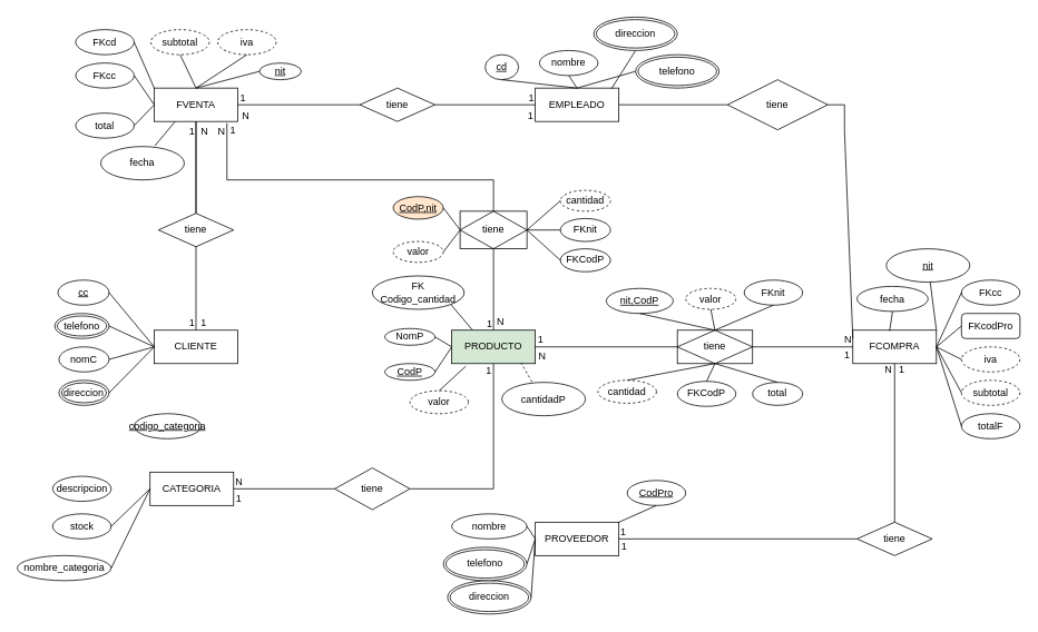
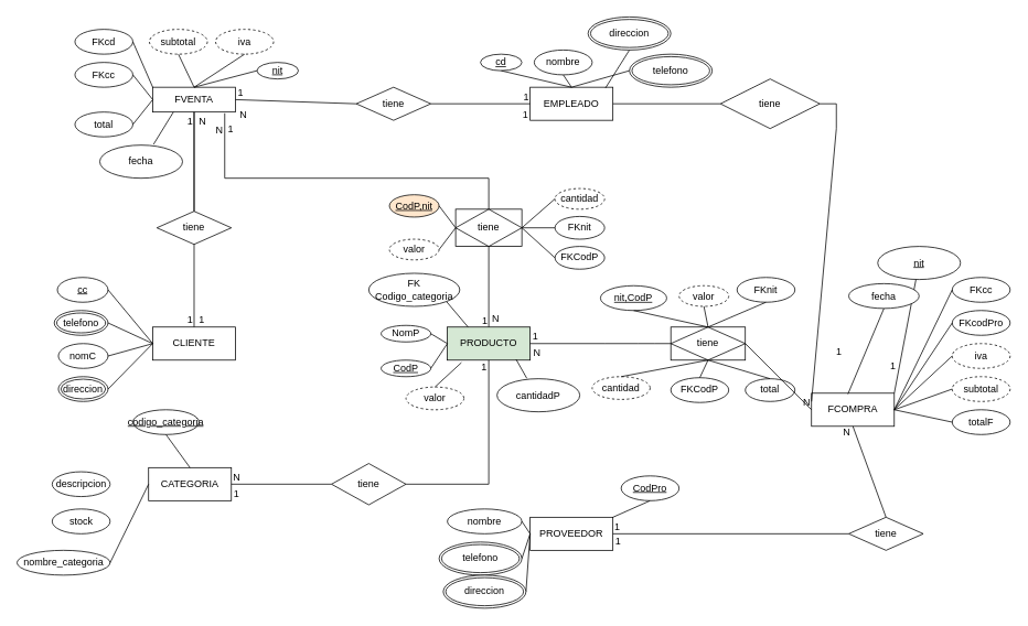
- <mxCell id="69" value="cd" style="ellipse;whiteSpace=wrap;html=1;align=center;fontStyle=4;" parent="1" vertex="1"><mxGeometry x="580" y="65" width="40" height="30" as="geometry" /></mxCell>
+ <mxCell id="69" value="cd" style="ellipse;whiteSpace=wrap;html=1;align=center;fontStyle=4;" parent="1" vertex="1"><mxGeometry x="580" y="65" width="50" height="20" as="geometry" /></mxCell>
- <mxCell id="2" value="FVENTA" style="whiteSpace=wrap;html=1;align=center;" parent="1" vertex="1"><mxGeometry x="184" y="105" width="100" height="40" as="geometry" /></mxCell>
+ <mxCell id="2" value="FVENTA" style="whiteSpace=wrap;html=1;align=center;" parent="1" vertex="1"><mxGeometry x="184" y="105" width="100" height="30" as="geometry" /></mxCell>
- <mxCell id="145" value="FK Codigo_cantidad" style="ellipse;whiteSpace=wrap;html=1;align=center;" vertex="1" parent="1"><mxGeometry x="445" y="330" width="110" height="40" as="geometry" /></mxCell>
+ <mxCell id="145" value="FK Codigo_categoria" style="ellipse;whiteSpace=wrap;html=1;align=center;" vertex="1" parent="1"><mxGeometry x="445" y="330" width="110" height="40" as="geometry" /></mxCell>
- <mxCell id="83" value="FKcodPro" style="whiteSpace=wrap;html=1;align=center;rounded=1;" parent="1" vertex="1"><mxGeometry x="1150" y="375" width="70" height="30" as="geometry" /></mxCell>
+ <mxCell id="83" value="FKcodPro" style="ellipse;whiteSpace=wrap;html=1;align=center;" parent="1" vertex="1"><mxGeometry x="1150" y="375" width="70" height="30" as="geometry" /></mxCell>
- <mxCell id="81" value="FCOMPRA" style="whiteSpace=wrap;html=1;align=center;" parent="1" vertex="1"><mxGeometry x="1020" y="395" width="100" height="40" as="geometry" /></mxCell>
+ <mxCell id="81" value="FCOMPRA" style="whiteSpace=wrap;html=1;align=center;" parent="1" vertex="1"><mxGeometry x="980" y="475" width="100" height="40" as="geometry" /></mxCell>
- <mxCell id="143" value="" style="endArrow=none;html=1;rounded=0;exitX=0.36;exitY=-0.012;exitDx=0;exitDy=0;exitPerimeter=0;entryX=0.83;entryY=0.975;entryDx=0;entryDy=0;entryPerimeter=0;dashed=1;" edge="1" parent="1" source="141" target="32"><mxGeometry relative="1" as="geometry"><mxPoint x="540" y="415" as="sourcePoint" /><mxPoint x="700" y="415" as="targetPoint" /></mxGeometry></mxCell>
+ <mxCell id="143" value="" style="endArrow=none;html=1;rounded=0;exitX=0.36;exitY=-0.012;exitDx=0;exitDy=0;exitPerimeter=0;entryX=0.83;entryY=0.975;entryDx=0;entryDy=0;entryPerimeter=0;" edge="1" parent="1" source="141" target="32"><mxGeometry relative="1" as="geometry"><mxPoint x="540" y="415" as="sourcePoint" /><mxPoint x="700" y="415" as="targetPoint" /></mxGeometry></mxCell>
+ <mxCell id="62" value="" style="endArrow=none;html=1;rounded=0;exitX=0.5;exitY=1;exitDx=0;exitDy=0;entryX=0.5;entryY=0;entryDx=0;entryDy=0;" parent="1" source="59" target="55" edge="1"><mxGeometry relative="1" as="geometry"><mxPoint x="310" y="575" as="sourcePoint" /><mxPoint x="470" y="575" as="targetPoint" /></mxGeometry></mxCell>
- <mxCell id="60" value="" style="endArrow=none;html=1;rounded=0;exitX=1;exitY=0.5;exitDx=0;exitDy=0;entryX=0;entryY=0.5;entryDx=0;entryDy=0;" parent="1" source="56" target="55" edge="1"><mxGeometry relative="1" as="geometry"><mxPoint x="180" y="645" as="sourcePoint" /><mxPoint x="340" y="645" as="targetPoint" /></mxGeometry></mxCell>
